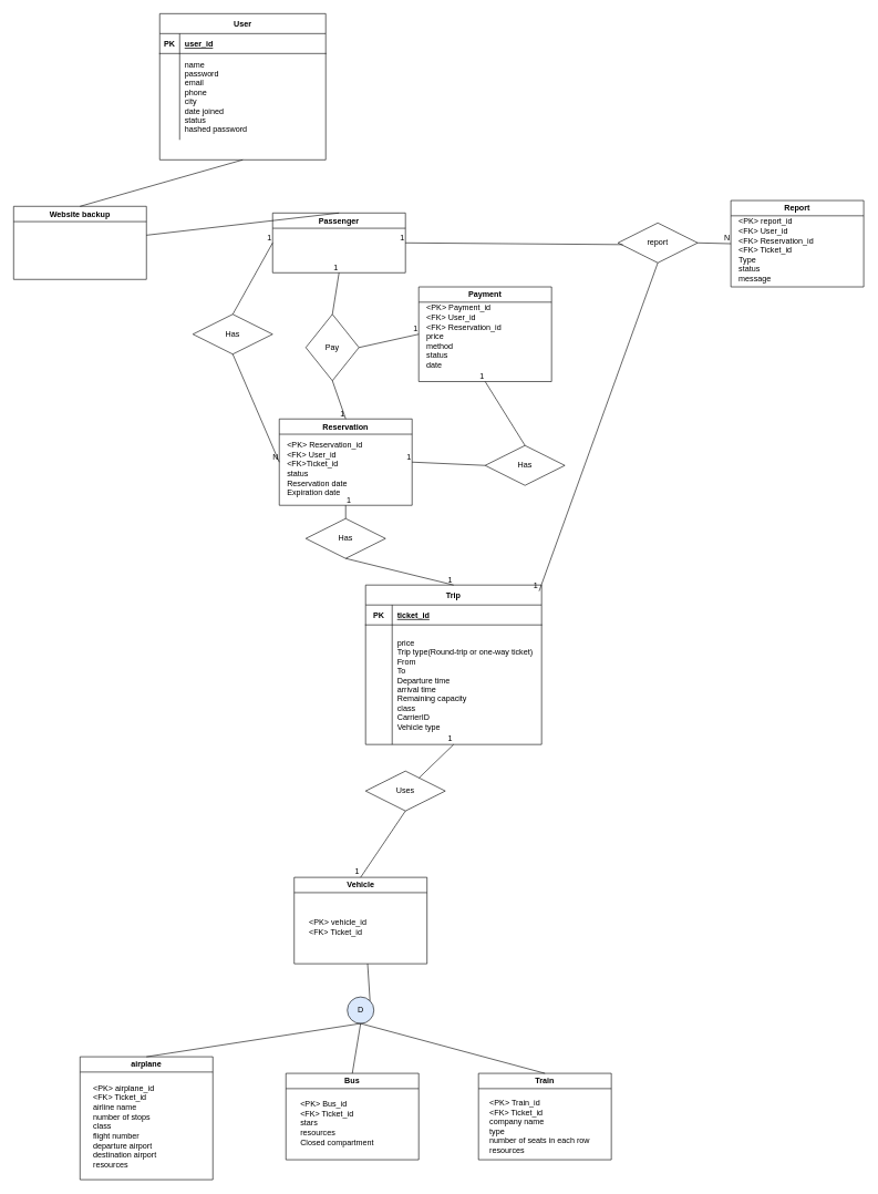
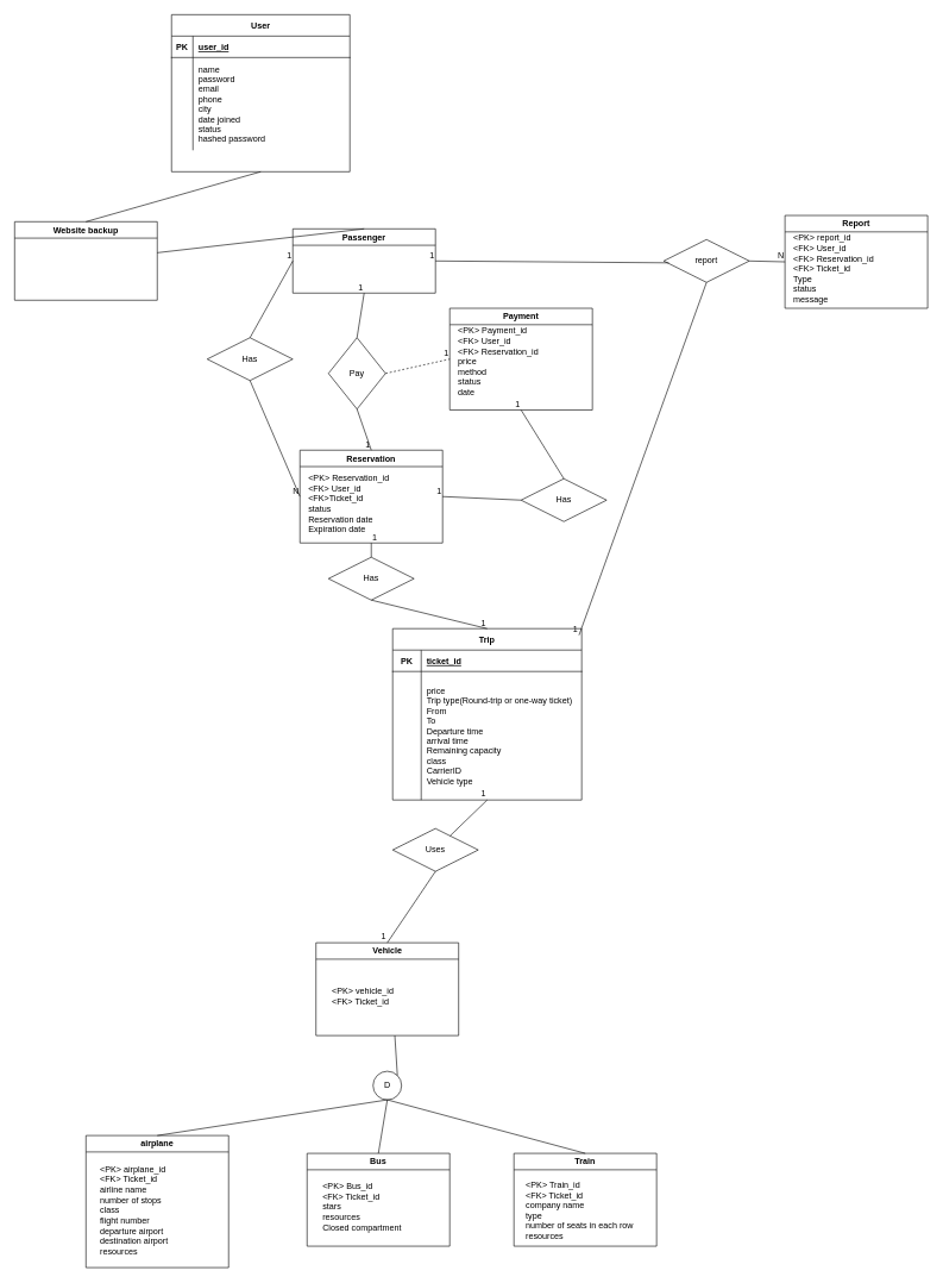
- <mxCell id="33" value="" style="endArrow=none;html=1;rounded=0;entryX=0;entryY=0.5;entryDx=0;entryDy=0;exitX=1;exitY=0.5;exitDx=0;exitDy=0;" parent="1" source="30" target="35" edge="1"><mxGeometry relative="1" as="geometry"><mxPoint x="670" y="586.25" as="sourcePoint" /><mxPoint x="590" y="580" as="targetPoint" /></mxGeometry></mxCell>
+ <mxCell id="33" value="" style="endArrow=none;html=1;rounded=0;entryX=0;entryY=0.5;entryDx=0;entryDy=0;exitX=1;exitY=0.5;exitDx=0;exitDy=0;dashed=1;" parent="1" source="30" target="35" edge="1"><mxGeometry relative="1" as="geometry"><mxPoint x="670" y="586.25" as="sourcePoint" /><mxPoint x="590" y="580" as="targetPoint" /></mxGeometry></mxCell>
- <mxCell id="68" value="D" style="ellipse;whiteSpace=wrap;html=1;aspect=fixed;fillColor=#dae8fc;" vertex="1" parent="1"><mxGeometry x="522.5" y="1500" width="40" height="40" as="geometry" /></mxCell>
+ <mxCell id="68" value="D" style="ellipse;whiteSpace=wrap;html=1;aspect=fixed;" vertex="1" parent="1"><mxGeometry x="522.5" y="1500" width="40" height="40" as="geometry" /></mxCell>
